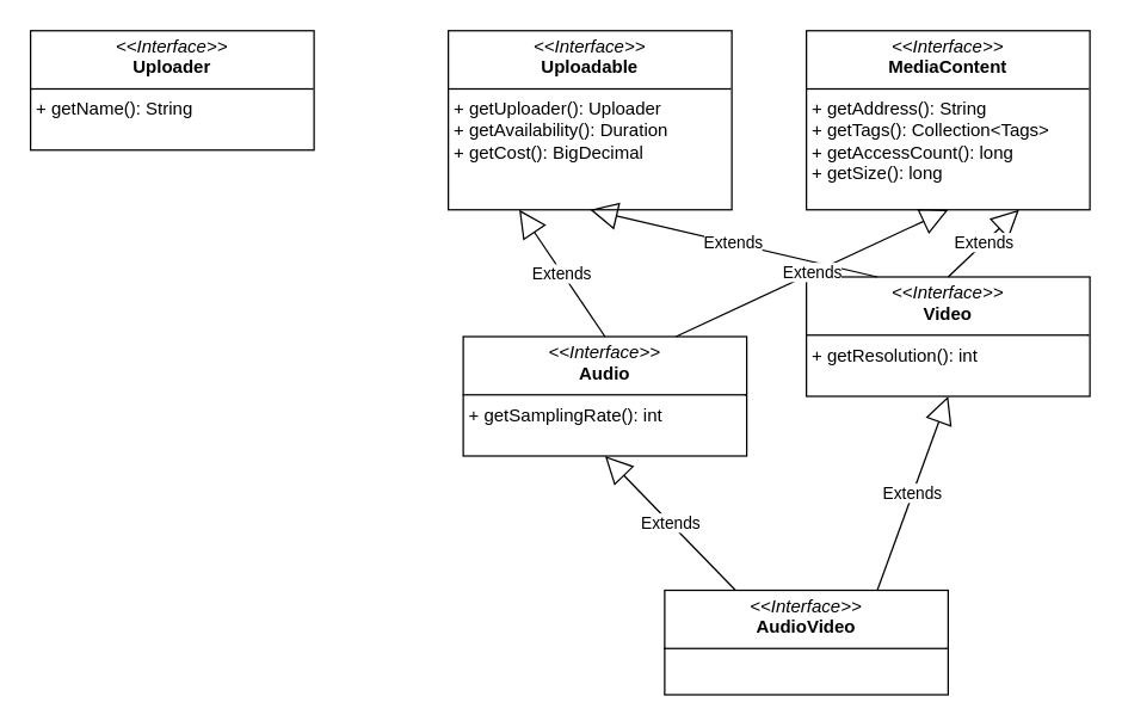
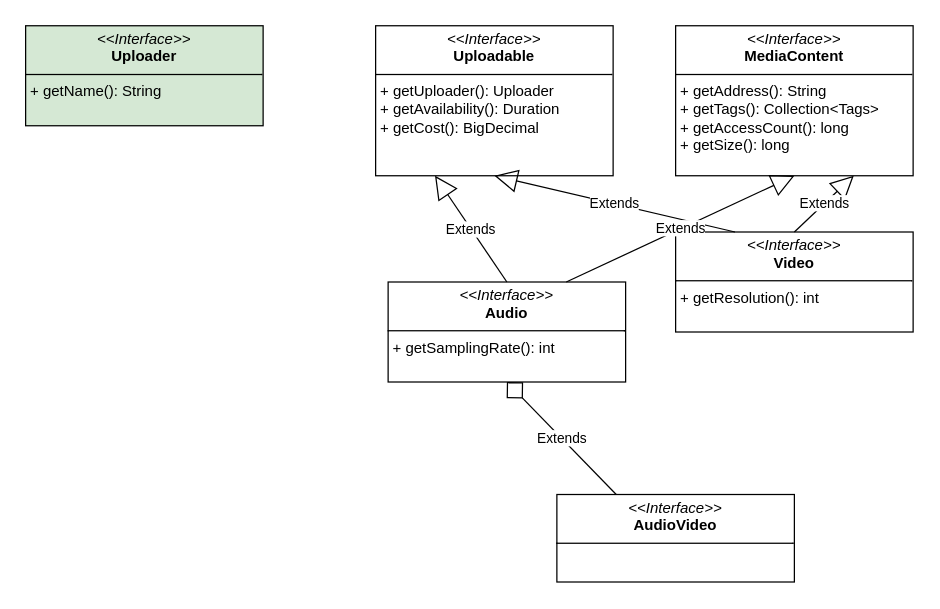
- <mxCell id="13" value="&lt;p style=&quot;margin:0px;margin-top:4px;text-align:center;&quot;&gt;&lt;i&gt;&amp;lt;&amp;lt;Interface&amp;gt;&amp;gt;&lt;/i&gt;&lt;br&gt;&lt;b&gt;Uploader&lt;/b&gt;&lt;/p&gt;&lt;hr size=&quot;1&quot; style=&quot;border-style:solid;&quot;&gt;&lt;p style=&quot;margin:0px;margin-left:4px;&quot;&gt;+ getName(): String&lt;br&gt;&lt;/p&gt;" style="verticalAlign=top;align=left;overflow=fill;html=1;whiteSpace=wrap;" vertex="1" parent="1"><mxGeometry x="20" y="20" width="190" height="80" as="geometry" /></mxCell>
+ <mxCell id="13" value="&lt;p style=&quot;margin:0px;margin-top:4px;text-align:center;&quot;&gt;&lt;i&gt;&amp;lt;&amp;lt;Interface&amp;gt;&amp;gt;&lt;/i&gt;&lt;br&gt;&lt;b&gt;Uploader&lt;/b&gt;&lt;/p&gt;&lt;hr size=&quot;1&quot; style=&quot;border-style:solid;&quot;&gt;&lt;p style=&quot;margin:0px;margin-left:4px;&quot;&gt;+ getName(): String&lt;br&gt;&lt;/p&gt;" style="verticalAlign=top;align=left;overflow=fill;html=1;whiteSpace=wrap;fillColor=#d5e8d4;" vertex="1" parent="1"><mxGeometry x="20" y="20" width="190" height="80" as="geometry" /></mxCell>
- <mxCell id="11" value="Extends" style="endArrow=block;endSize=16;endFill=0;html=1;rounded=0;entryX=0.5;entryY=1;entryDx=0;entryDy=0;exitX=0.25;exitY=0;exitDx=0;exitDy=0;" edge="1" parent="1" source="5" target="3"><mxGeometry width="160" relative="1" as="geometry"><mxPoint x="260" y="280" as="sourcePoint" /><mxPoint x="420" y="280" as="targetPoint" /></mxGeometry></mxCell>
+ <mxCell id="11" value="Extends" style="endArrow=diamond;endSize=16;endFill=0;html=1;rounded=0;entryX=0.5;entryY=1;entryDx=0;entryDy=0;exitX=0.25;exitY=0;exitDx=0;exitDy=0;" edge="1" parent="1" source="5" target="3"><mxGeometry width="160" relative="1" as="geometry"><mxPoint x="260" y="280" as="sourcePoint" /><mxPoint x="420" y="280" as="targetPoint" /></mxGeometry></mxCell>
- <mxCell id="12" value="Extends" style="endArrow=block;endSize=16;endFill=0;html=1;rounded=0;entryX=0.5;entryY=1;entryDx=0;entryDy=0;exitX=0.75;exitY=0;exitDx=0;exitDy=0;" edge="1" parent="1" source="5" target="4"><mxGeometry width="160" relative="1" as="geometry"><mxPoint x="260" y="280" as="sourcePoint" /><mxPoint x="420" y="280" as="targetPoint" /></mxGeometry></mxCell>
